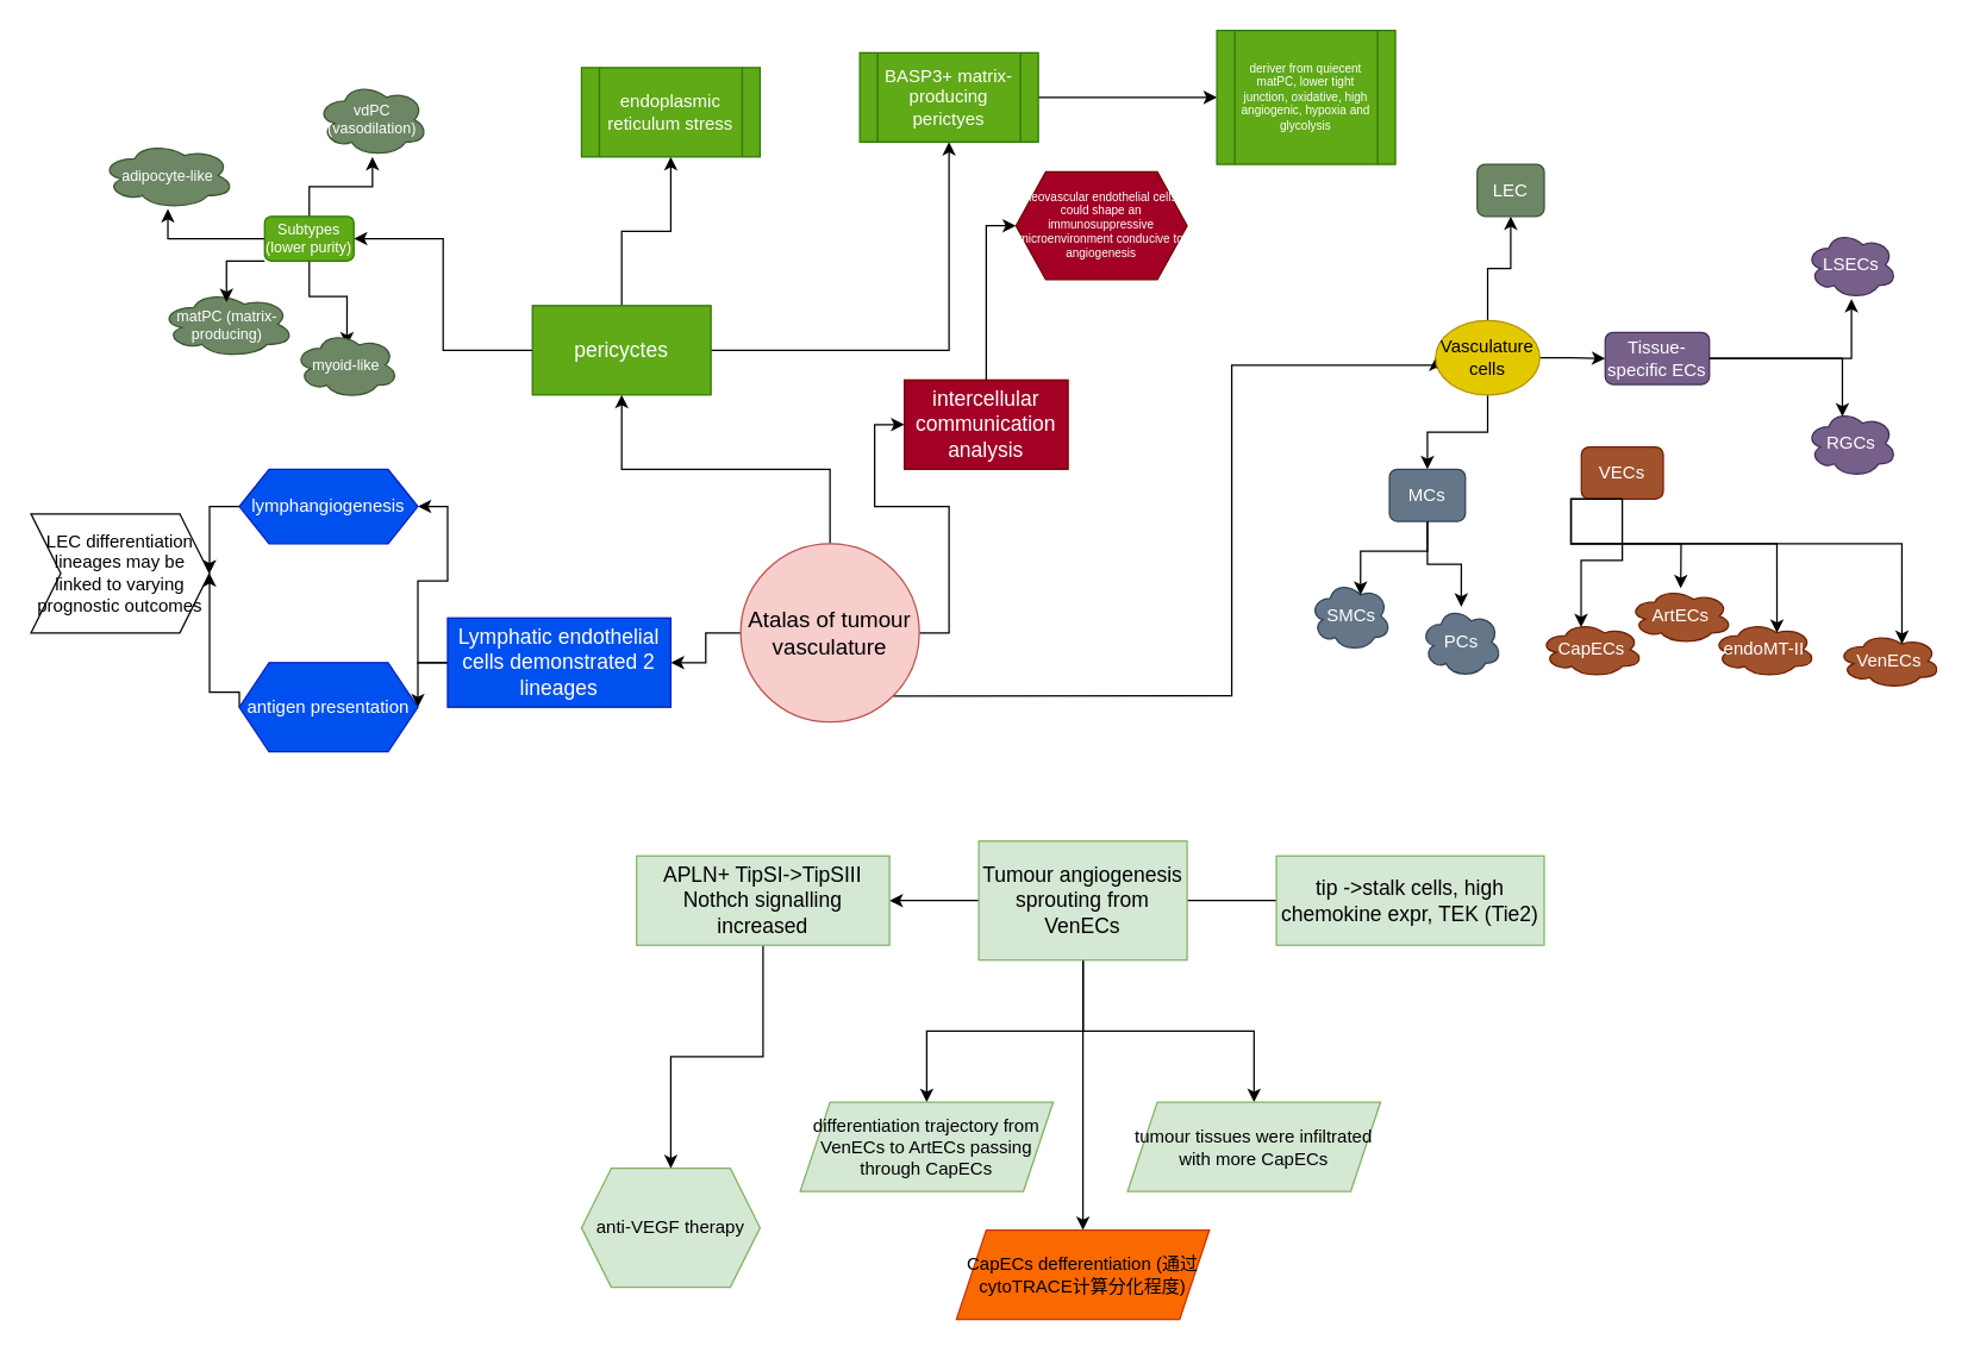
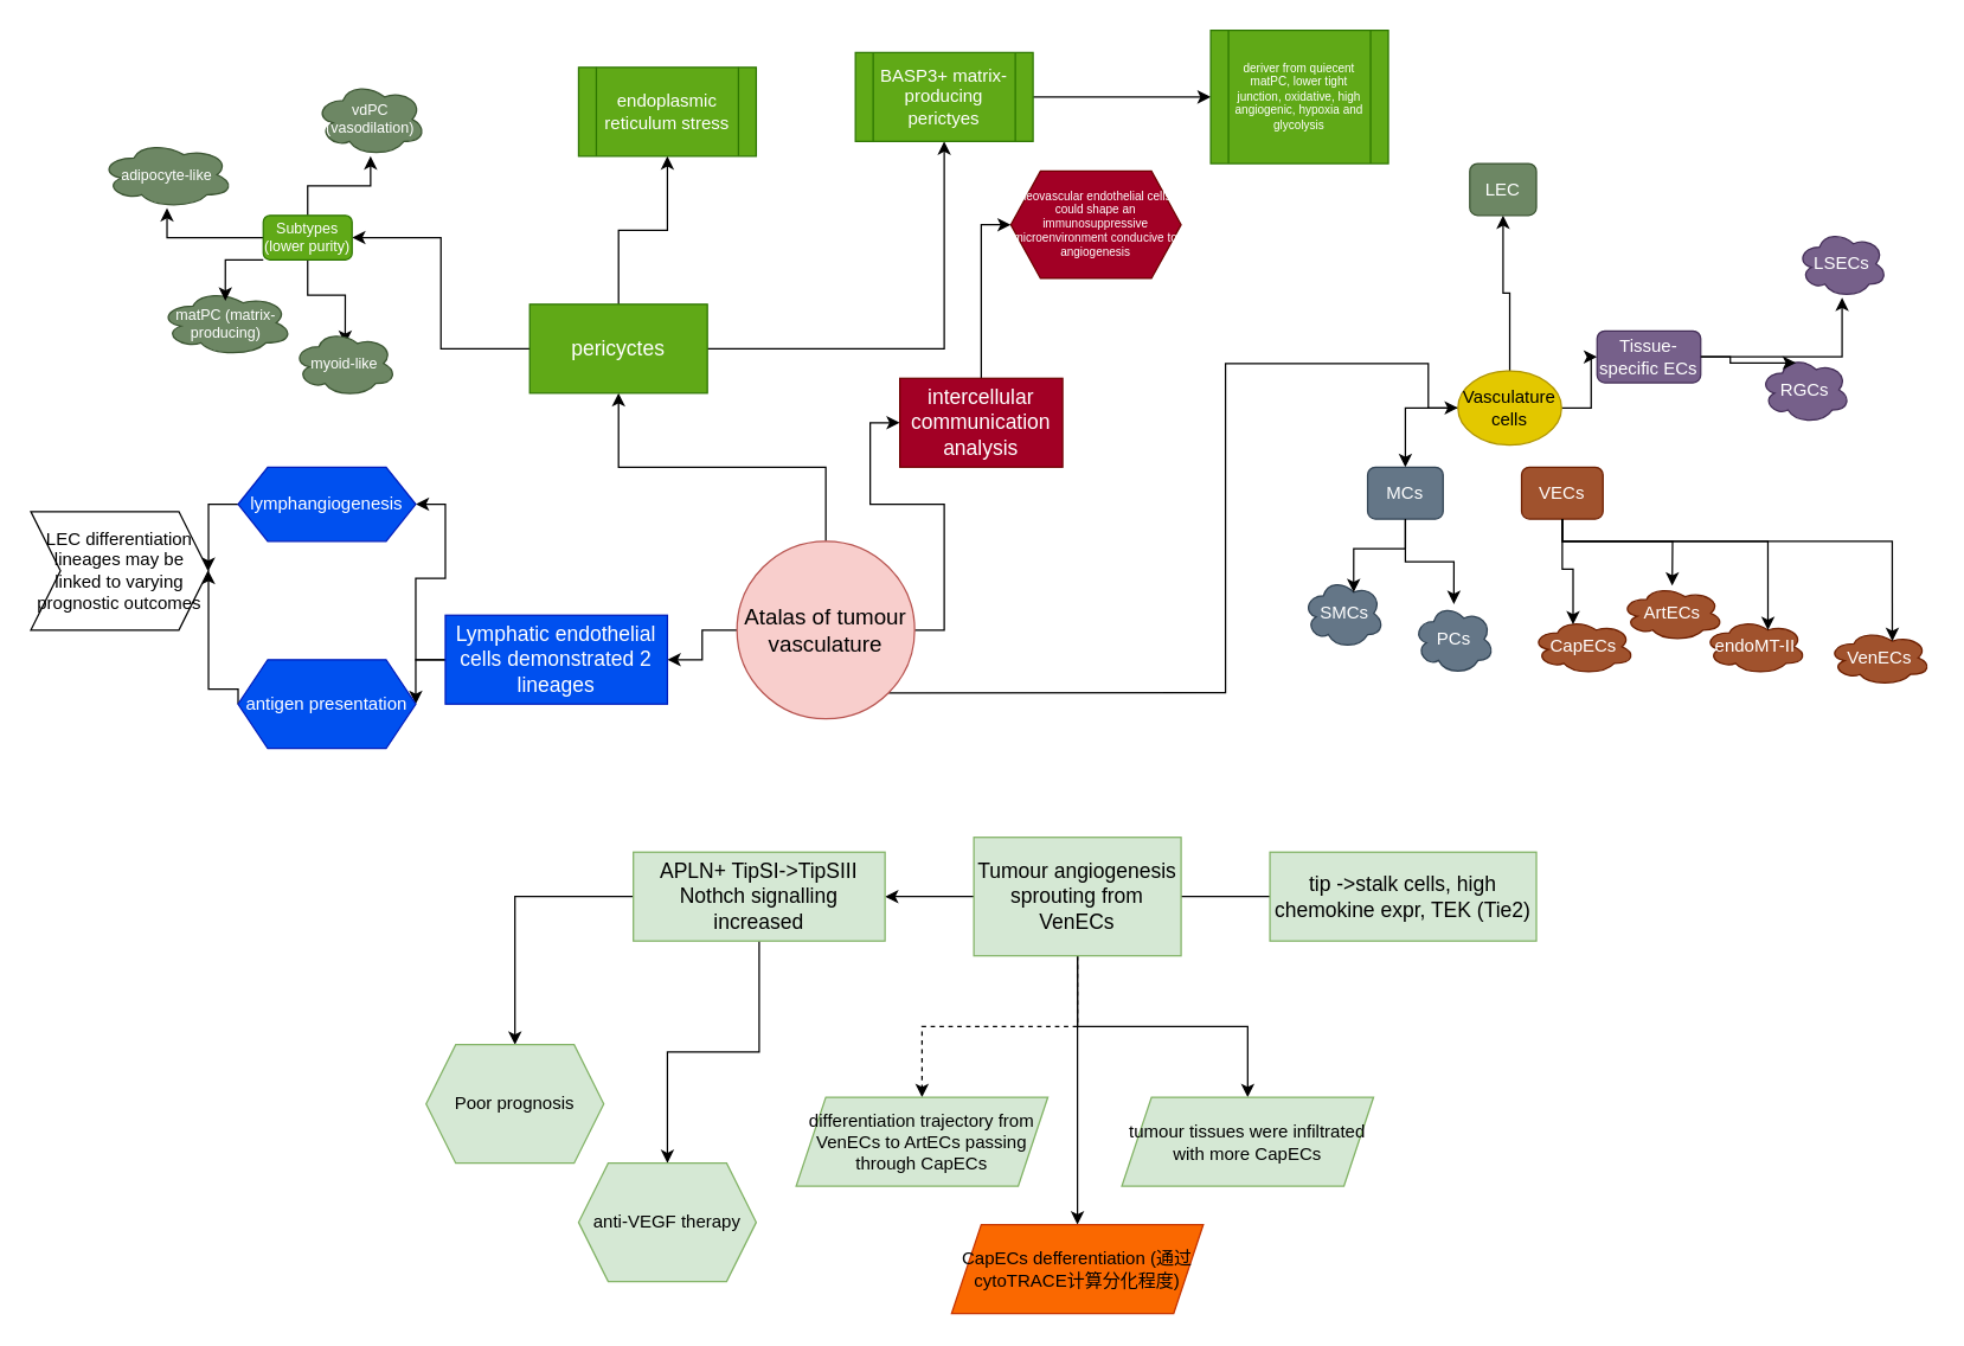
- <mxCell id="39" value="Vasculature cells" style="ellipse;whiteSpace=wrap;html=1;fillColor=#e3c800;fontColor=#000000;strokeColor=#B09500;" vertex="1" parent="1"><mxGeometry x="964" y="215" width="70" height="50" as="geometry" /></mxCell>
+ <mxCell id="39" value="Vasculature cells" style="ellipse;whiteSpace=wrap;html=1;fillColor=#e3c800;fontColor=#000000;strokeColor=#B09500;" vertex="1" parent="1"><mxGeometry x="984" y="250" width="70" height="50" as="geometry" /></mxCell>
- <mxCell id="48" value="RGCs" style="ellipse;shape=cloud;whiteSpace=wrap;html=1;fillColor=#76608a;strokeColor=#432D57;fontColor=#ffffff;rounded=1;" vertex="1" parent="1"><mxGeometry x="1213" y="275" width="61" height="45.5" as="geometry" /></mxCell>
+ <mxCell id="48" value="RGCs" style="ellipse;shape=cloud;whiteSpace=wrap;html=1;fillColor=#76608a;strokeColor=#432D57;fontColor=#ffffff;rounded=1;" vertex="1" parent="1"><mxGeometry x="1188" y="240" width="61" height="45.5" as="geometry" /></mxCell>
- <mxCell id="41" value="VECs" style="rounded=1;whiteSpace=wrap;html=1;fillColor=#a0522d;strokeColor=#6D1F00;fontColor=#ffffff;" vertex="1" parent="1"><mxGeometry x="1062" y="300" width="55" height="35" as="geometry" /></mxCell>
+ <mxCell id="41" value="VECs" style="rounded=1;whiteSpace=wrap;html=1;fillColor=#a0522d;strokeColor=#6D1F00;fontColor=#ffffff;" vertex="1" parent="1"><mxGeometry x="1027" y="315" width="55" height="35" as="geometry" /></mxCell>
- <mxCell id="43" value="MCs" style="rounded=1;whiteSpace=wrap;html=1;fillColor=#647687;strokeColor=#314354;fontColor=#ffffff;" vertex="1" parent="1"><mxGeometry x="933" y="315" width="51" height="35" as="geometry" /></mxCell>
+ <mxCell id="43" value="MCs" style="rounded=1;whiteSpace=wrap;html=1;fillColor=#647687;strokeColor=#314354;fontColor=#ffffff;" vertex="1" parent="1"><mxGeometry x="923" y="315" width="51" height="35" as="geometry" /></mxCell>
+ <mxCell id="13" value="" style="edgeStyle=orthogonalEdgeStyle;rounded=0;orthogonalLoop=1;jettySize=auto;html=1;" edge="1" parent="1" source="15" target="17"><mxGeometry relative="1" as="geometry" /></mxCell>
- <mxCell id="9" style="edgeStyle=orthogonalEdgeStyle;rounded=0;orthogonalLoop=1;jettySize=auto;html=1;exitX=0.5;exitY=1;exitDx=0;exitDy=0;entryX=0.5;entryY=0;entryDx=0;entryDy=0;" edge="1" parent="1" source="12" target="61"><mxGeometry relative="1" as="geometry" /></mxCell>
+ <mxCell id="9" style="edgeStyle=orthogonalEdgeStyle;rounded=0;orthogonalLoop=1;jettySize=auto;html=1;exitX=0.5;exitY=1;exitDx=0;exitDy=0;entryX=0.5;entryY=0;entryDx=0;entryDy=0;dashed=1;" edge="1" parent="1" source="12" target="61"><mxGeometry relative="1" as="geometry" /></mxCell>
+ <mxCell id="17" value="Poor prognosis" style="shape=hexagon;perimeter=hexagonPerimeter2;whiteSpace=wrap;html=1;fixedSize=1;fillColor=#d5e8d4;strokeColor=#82b366;" vertex="1" parent="1"><mxGeometry x="287" y="705" width="120" height="80" as="geometry" /></mxCell>
